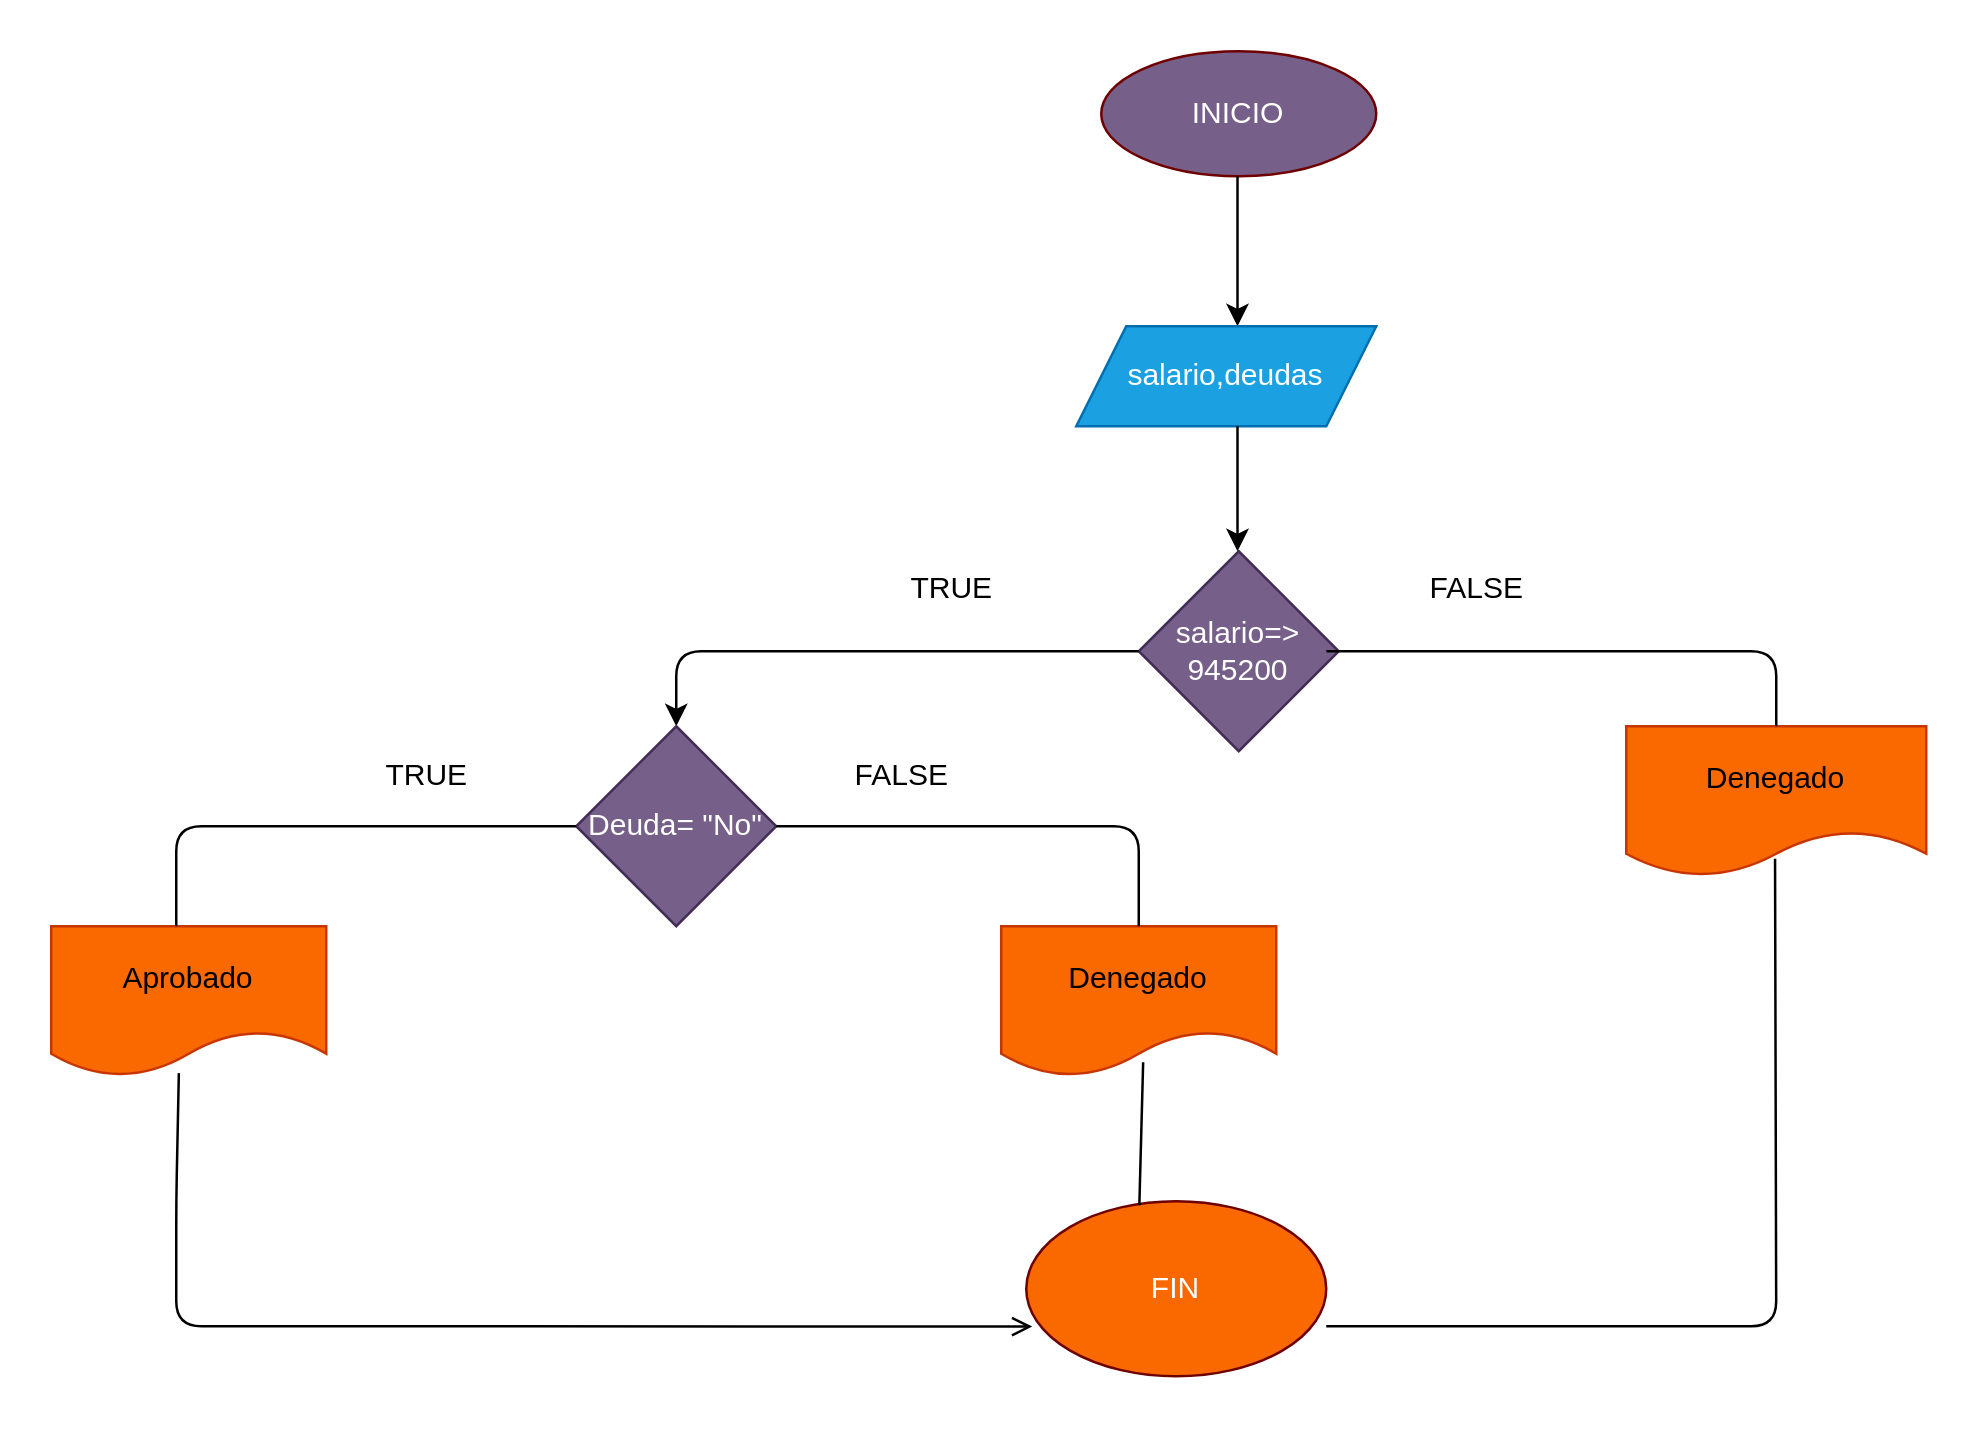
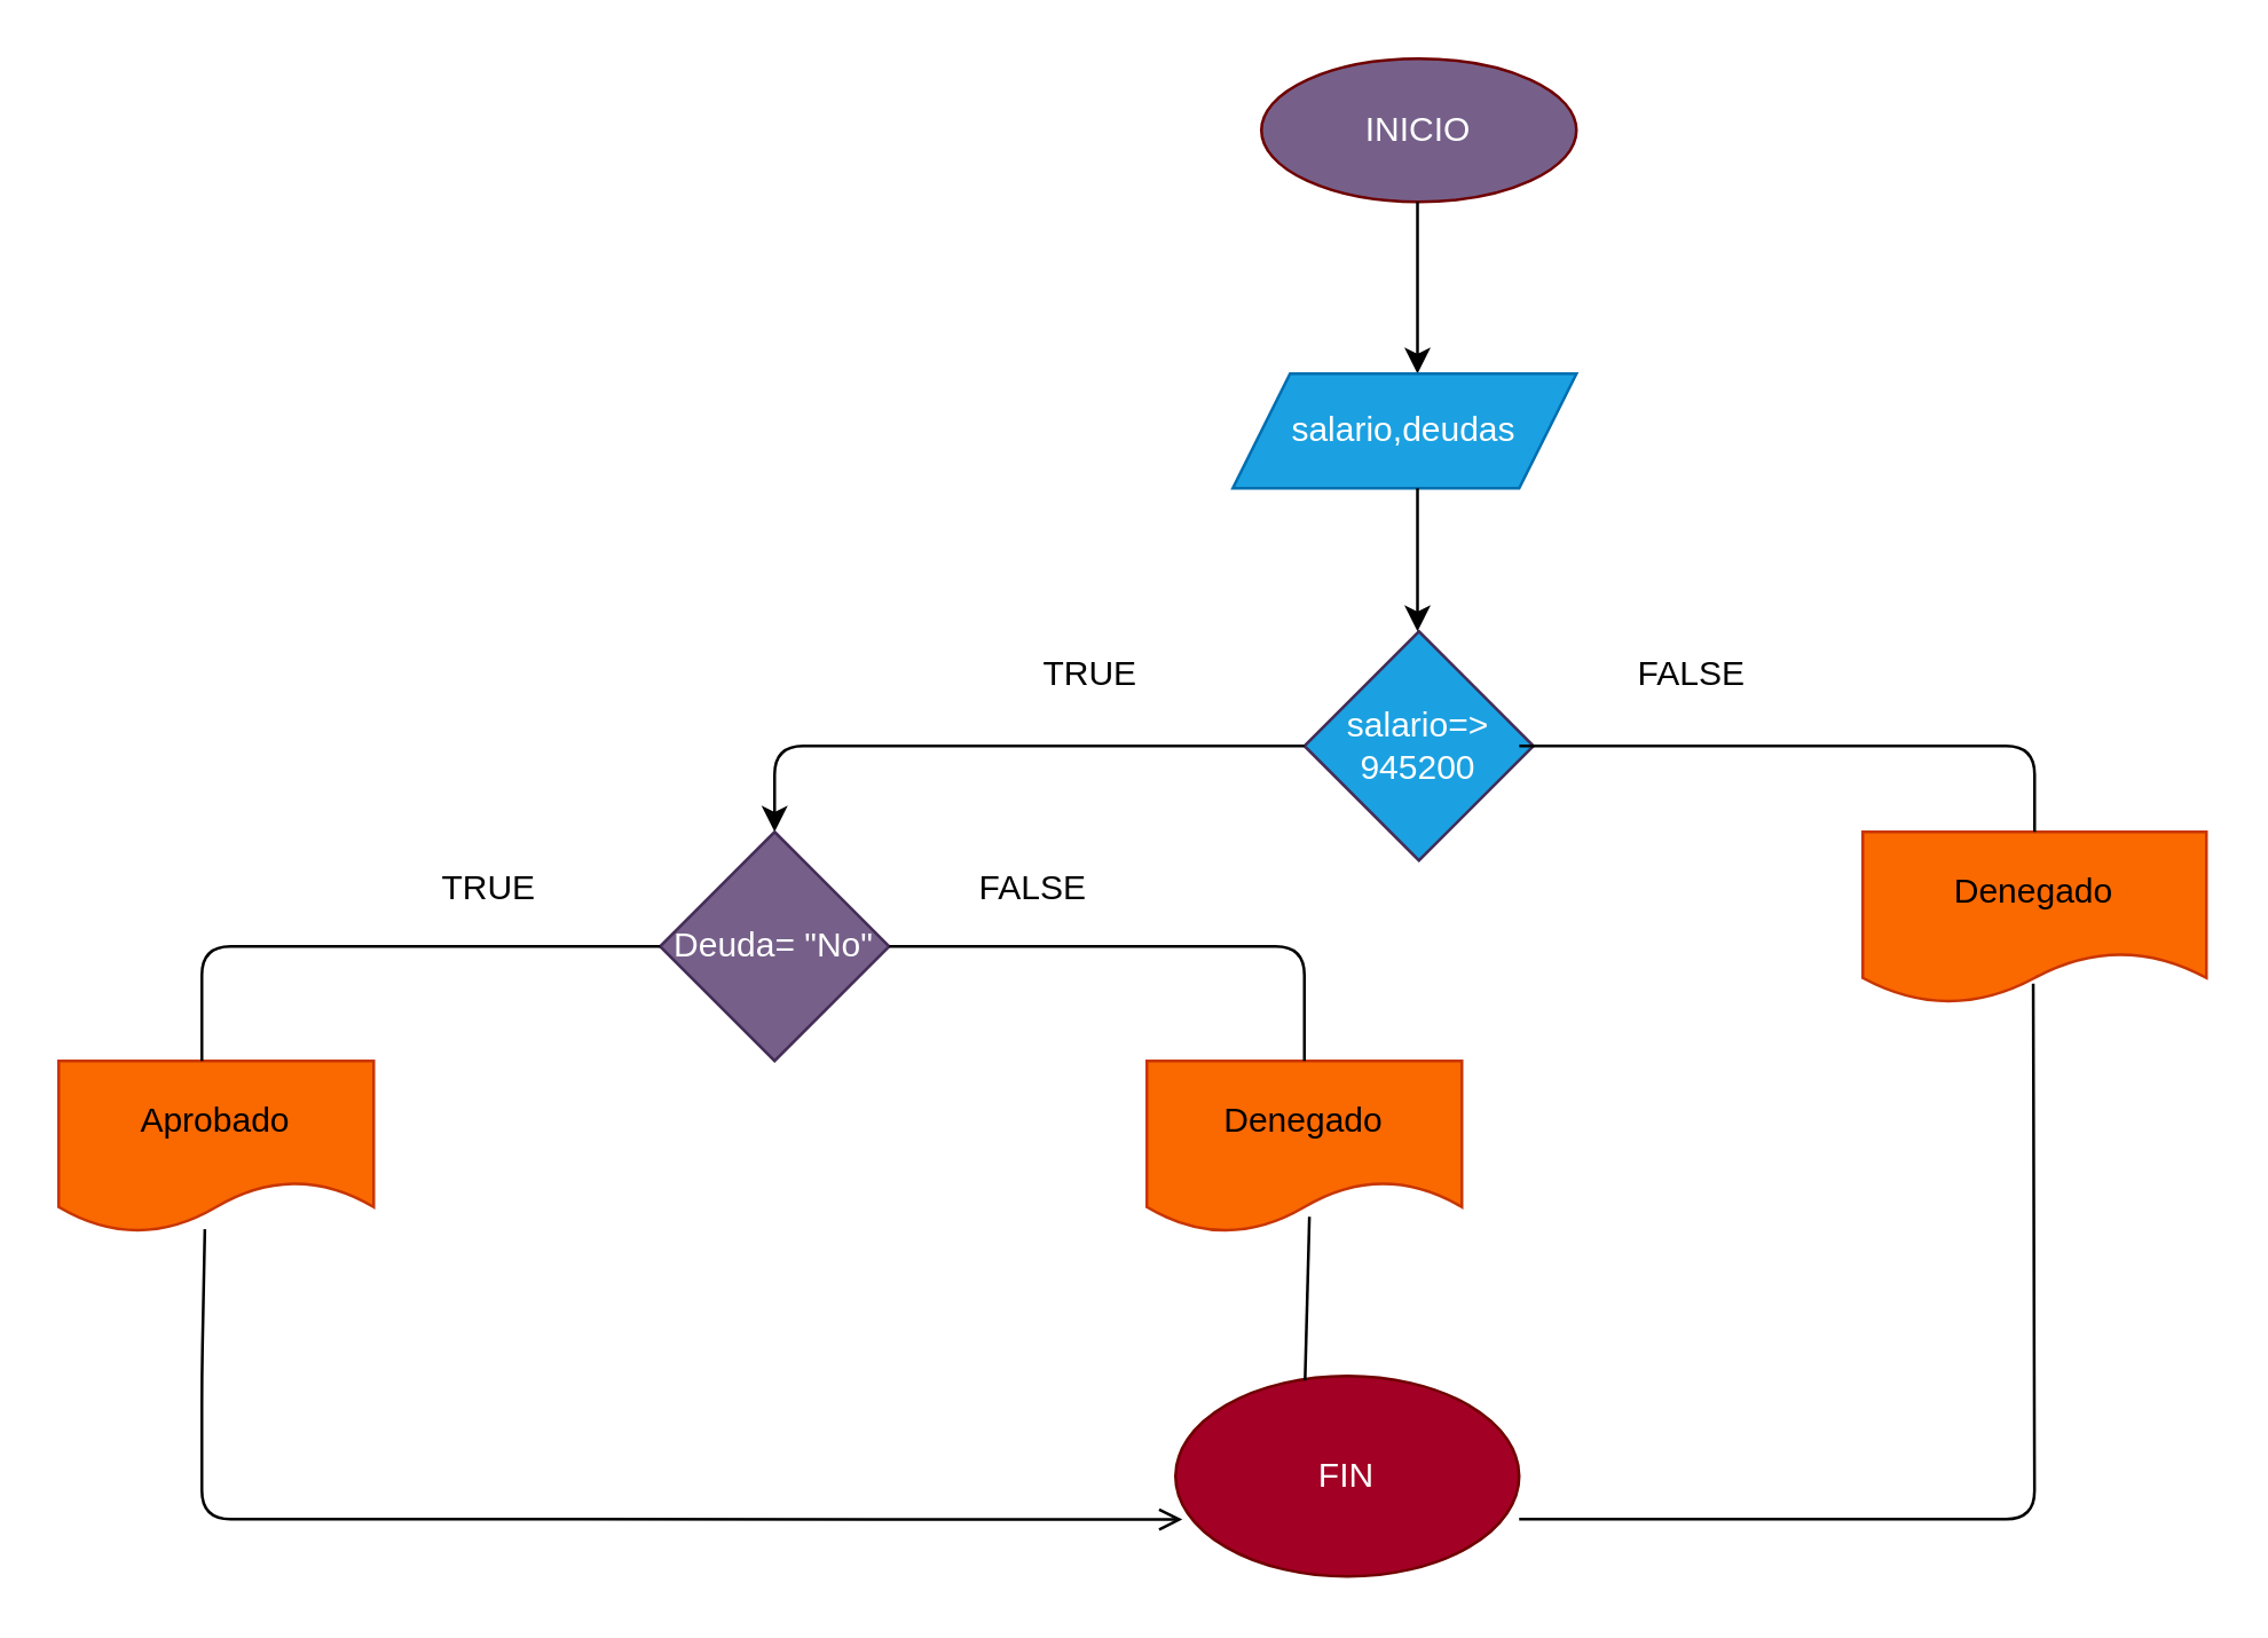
- <mxCell id="6" value="salario=&amp;gt;&lt;br&gt;945200" style="rhombus;whiteSpace=wrap;html=1;fillColor=#76608a;fontColor=#ffffff;strokeColor=#432D57;" vertex="1" parent="1"><mxGeometry x="455" y="220" width="80" height="80" as="geometry" /></mxCell>
+ <mxCell id="6" value="salario=&amp;gt;&lt;br&gt;945200" style="rhombus;whiteSpace=wrap;html=1;fillColor=#1ba1e2;fontColor=#ffffff;strokeColor=#432D57;" vertex="1" parent="1"><mxGeometry x="455" y="220" width="80" height="80" as="geometry" /></mxCell>
- <mxCell id="15" value="FIN" style="ellipse;whiteSpace=wrap;html=1;fillColor=#fa6800;fontColor=#ffffff;strokeColor=#6F0000;" vertex="1" parent="1"><mxGeometry x="410" y="480" width="120" height="70" as="geometry" /></mxCell>
+ <mxCell id="15" value="FIN" style="ellipse;whiteSpace=wrap;html=1;fillColor=#a20025;fontColor=#ffffff;strokeColor=#6F0000;" vertex="1" parent="1"><mxGeometry x="410" y="480" width="120" height="70" as="geometry" /></mxCell>
